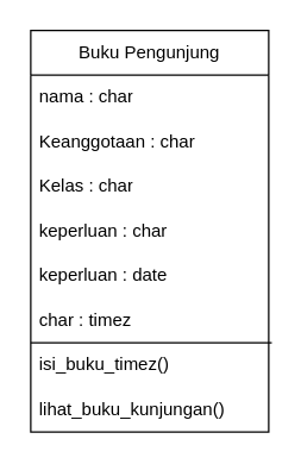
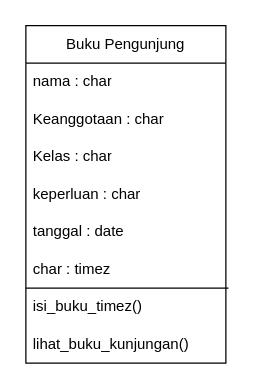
- <mxCell id="8" value="keperluan : date" style="text;strokeColor=none;fillColor=none;align=left;verticalAlign=middle;spacingLeft=4;spacingRight=4;overflow=hidden;points=[[0,0.5],[1,0.5]];portConstraint=eastwest;rotatable=0;whiteSpace=wrap;html=1;" vertex="1" parent="2"><mxGeometry y="150" width="160" height="30" as="geometry" /></mxCell>
+ <mxCell id="8" value="tanggal : date" style="text;strokeColor=none;fillColor=none;align=left;verticalAlign=middle;spacingLeft=4;spacingRight=4;overflow=hidden;points=[[0,0.5],[1,0.5]];portConstraint=eastwest;rotatable=0;whiteSpace=wrap;html=1;" vertex="1" parent="2"><mxGeometry y="150" width="160" height="30" as="geometry" /></mxCell>
